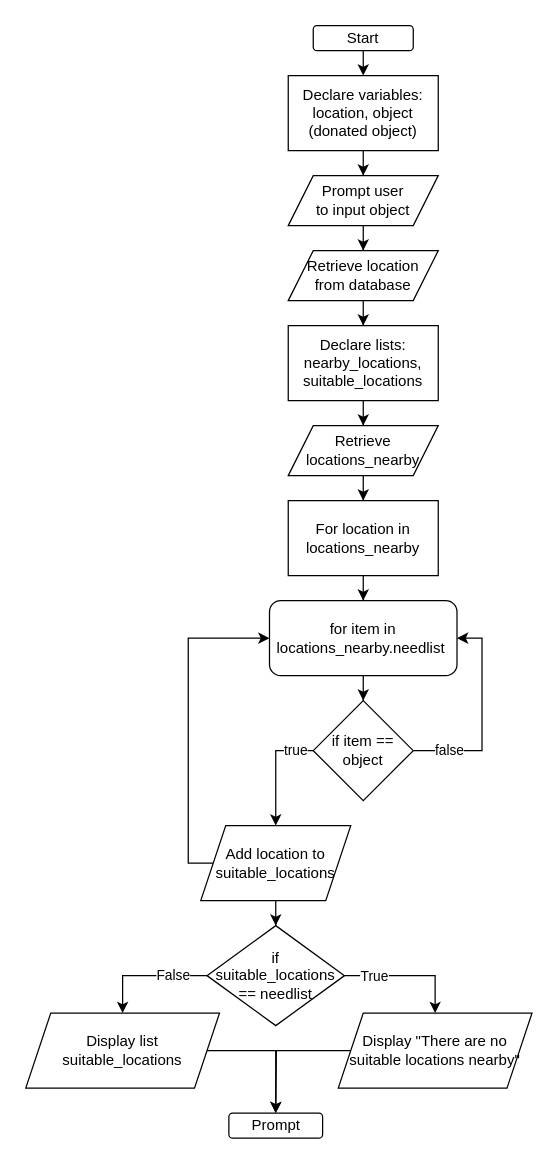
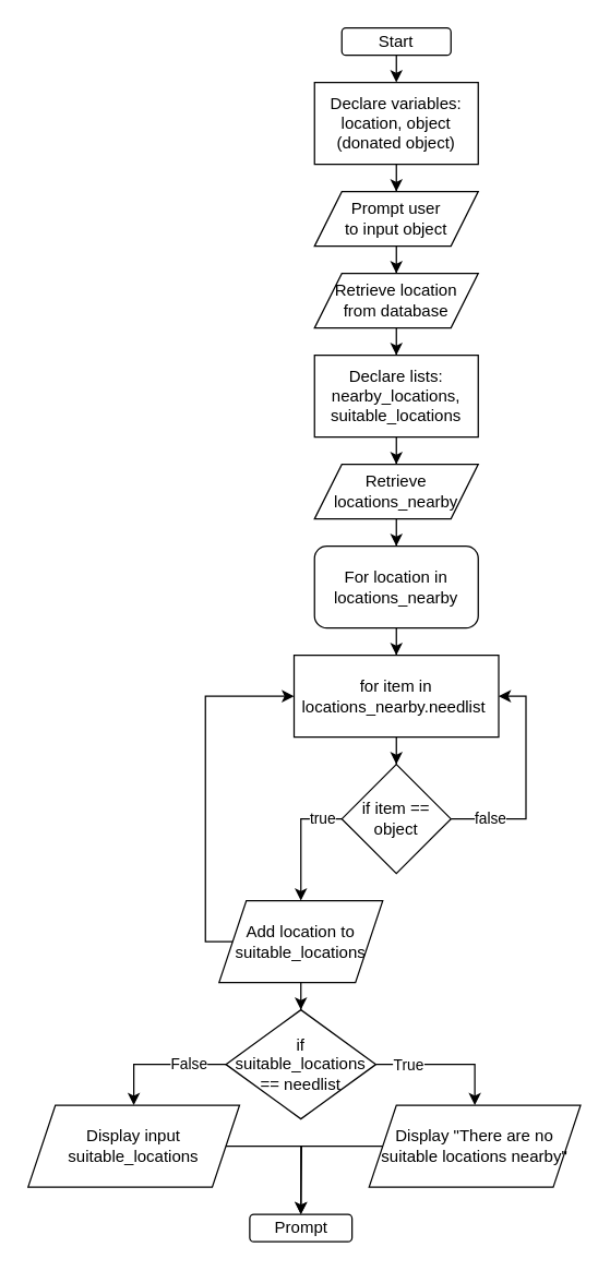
- <mxCell id="13" value="For location in locations_nearby" style="rounded=0;whiteSpace=wrap;html=1;" vertex="1" parent="1"><mxGeometry x="230" y="400" width="120" height="60" as="geometry" /></mxCell>
+ <mxCell id="13" value="For location in locations_nearby" style="whiteSpace=wrap;html=1;rounded=1;" vertex="1" parent="1"><mxGeometry x="230" y="400" width="120" height="60" as="geometry" /></mxCell>
- <mxCell id="17" value="for item in locations_nearby.needlist&amp;nbsp;" style="whiteSpace=wrap;html=1;rounded=1;" vertex="1" parent="1"><mxGeometry x="215" y="480" width="150" height="60" as="geometry" /></mxCell>
+ <mxCell id="17" value="for item in locations_nearby.needlist&amp;nbsp;" style="rounded=0;whiteSpace=wrap;html=1;" vertex="1" parent="1"><mxGeometry x="215" y="480" width="150" height="60" as="geometry" /></mxCell>
- <mxCell id="34" value="Display list suitable_locations" style="shape=parallelogram;perimeter=parallelogramPerimeter;whiteSpace=wrap;html=1;fixedSize=1;" vertex="1" parent="1"><mxGeometry x="20" y="810" width="155" height="60" as="geometry" /></mxCell>
+ <mxCell id="34" value="Display input suitable_locations" style="shape=parallelogram;perimeter=parallelogramPerimeter;whiteSpace=wrap;html=1;fixedSize=1;" vertex="1" parent="1"><mxGeometry x="20" y="810" width="155" height="60" as="geometry" /></mxCell>
